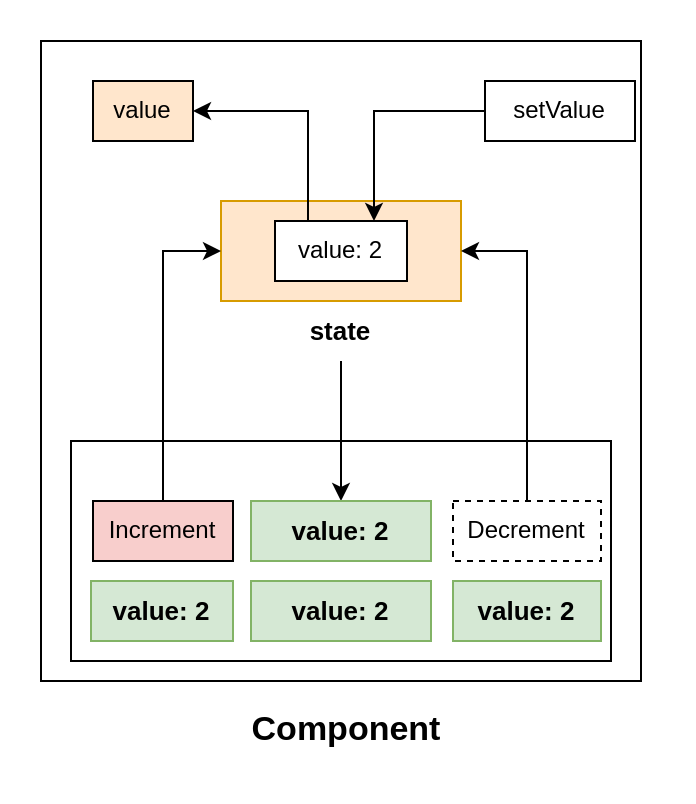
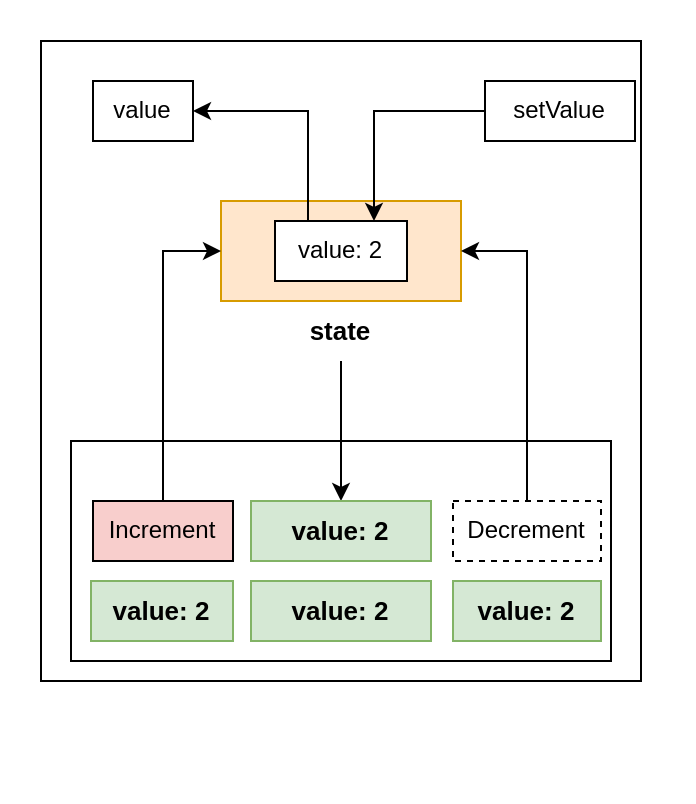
- <mxCell id="18" value="value" style="rounded=0;whiteSpace=wrap;html=1;fillColor=#ffe6cc;" parent="1" vertex="1"><mxGeometry x="46" y="40" width="50" height="30" as="geometry" /></mxCell>
+ <mxCell id="18" value="value" style="rounded=0;whiteSpace=wrap;html=1;" parent="1" vertex="1"><mxGeometry x="46" y="40" width="50" height="30" as="geometry" /></mxCell>
- <mxCell id="4" value="Component" style="text;html=1;align=center;verticalAlign=middle;whiteSpace=wrap;rounded=0;fontStyle=1;fontSize=17;" parent="1" vertex="1"><mxGeometry x="20" y="350" width="306" height="30" as="geometry" /></mxCell>
